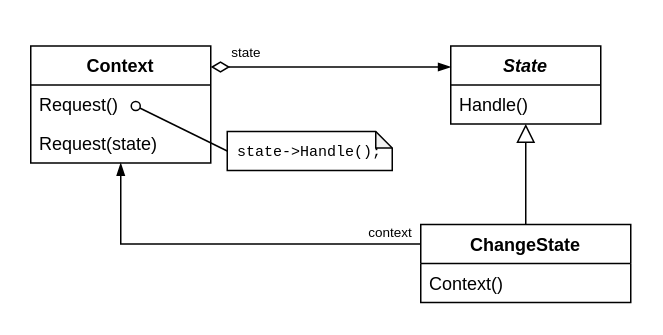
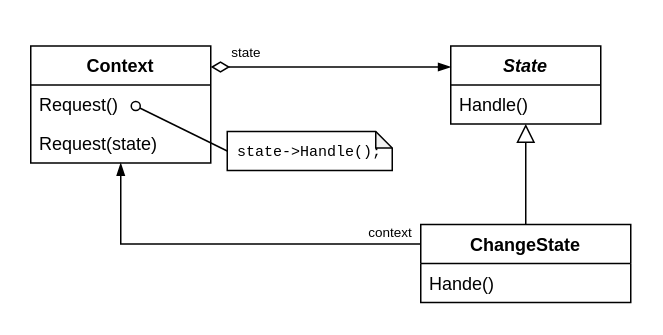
- <mxCell id="7" value="Context()" style="text;strokeColor=none;fillColor=none;align=left;verticalAlign=top;spacingLeft=4;spacingRight=4;overflow=hidden;rotatable=0;points=[[0,0.5],[1,0.5]];portConstraint=eastwest;whiteSpace=wrap;html=1;" parent="6" vertex="1"><mxGeometry y="26" width="140" height="26" as="geometry" /></mxCell>
+ <mxCell id="7" value="Hande()" style="text;strokeColor=none;fillColor=none;align=left;verticalAlign=top;spacingLeft=4;spacingRight=4;overflow=hidden;rotatable=0;points=[[0,0.5],[1,0.5]];portConstraint=eastwest;whiteSpace=wrap;html=1;" parent="6" vertex="1"><mxGeometry y="26" width="140" height="26" as="geometry" /></mxCell>
